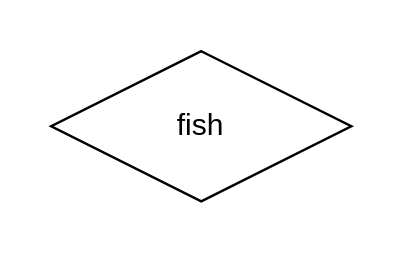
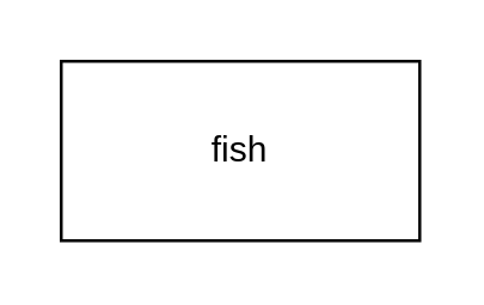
- <mxCell id="2" value="fish" style="rhombus;whiteSpace=wrap;html=1;" vertex="1" parent="1"><mxGeometry x="20" y="20" width="120" height="60" as="geometry" /></mxCell>
+ <mxCell id="2" value="fish" style="rounded=0;whiteSpace=wrap;html=1;" vertex="1" parent="1"><mxGeometry x="20" y="20" width="120" height="60" as="geometry" /></mxCell>
